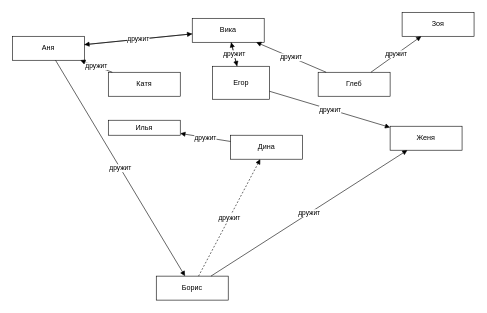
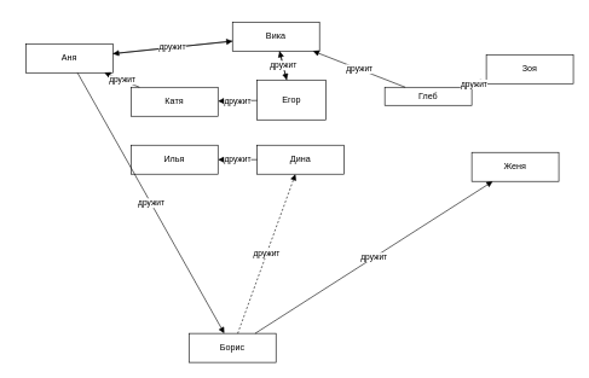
- <mxCell id="9" value="Зоя" style="shape=rectangle;whiteSpace=wrap;html=1;" vertex="1" parent="1"><mxGeometry x="670" y="20" width="120" height="40" as="geometry" /></mxCell>
+ <mxCell id="9" value="Зоя" style="shape=rectangle;whiteSpace=wrap;html=1;" vertex="1" parent="1"><mxGeometry x="670" y="75" width="120" height="40" as="geometry" /></mxCell>
- <mxCell id="2" value="Аня" style="shape=rectangle;whiteSpace=wrap;html=1;" vertex="1" parent="1"><mxGeometry x="20" y="60" width="120" height="40" as="geometry" /></mxCell>
+ <mxCell id="2" value="Аня" style="shape=rectangle;whiteSpace=wrap;html=1;" vertex="1" parent="1"><mxGeometry x="35" y="60" width="120" height="40" as="geometry" /></mxCell>
- <mxCell id="5" value="Глеб" style="shape=rectangle;whiteSpace=wrap;html=1;" vertex="1" parent="1"><mxGeometry x="530" y="120" width="120" height="40" as="geometry" /></mxCell>
+ <mxCell id="5" value="Глеб" style="shape=rectangle;whiteSpace=wrap;html=1;" vertex="1" parent="1"><mxGeometry x="530" y="120" width="120" height="25" as="geometry" /></mxCell>
- <mxCell id="21" value="дружит" style="endArrow=block;html=1;" edge="1" parent="1" source="7" target="8"><mxGeometry relative="1" as="geometry" /></mxCell>
+ <mxCell id="21" value="дружит" style="endArrow=block;html=1;" edge="1" parent="1" source="7" target="11"><mxGeometry relative="1" as="geometry" /></mxCell>
- <mxCell id="10" value="Илья" style="shape=rectangle;whiteSpace=wrap;html=1;" vertex="1" parent="1"><mxGeometry x="180" y="200" width="120" height="25" as="geometry" /></mxCell>
+ <mxCell id="10" value="Илья" style="shape=rectangle;whiteSpace=wrap;html=1;" vertex="1" parent="1"><mxGeometry x="180" y="200" width="120" height="40" as="geometry" /></mxCell>
- <mxCell id="6" value="Дина" style="shape=rectangle;whiteSpace=wrap;html=1;" vertex="1" parent="1"><mxGeometry x="384" y="225" width="120" height="40" as="geometry" /></mxCell>
+ <mxCell id="6" value="Дина" style="shape=rectangle;whiteSpace=wrap;html=1;" vertex="1" parent="1"><mxGeometry x="354" y="200" width="120" height="40" as="geometry" /></mxCell>
